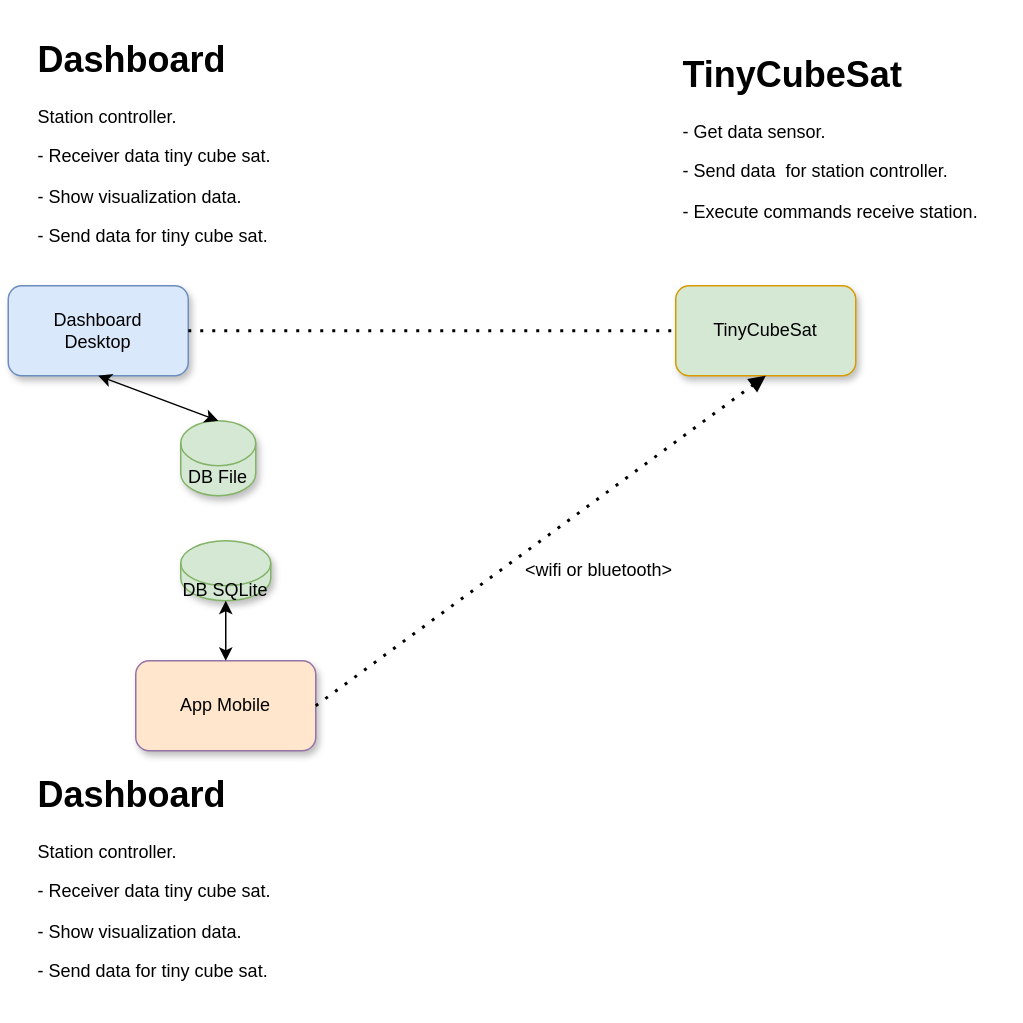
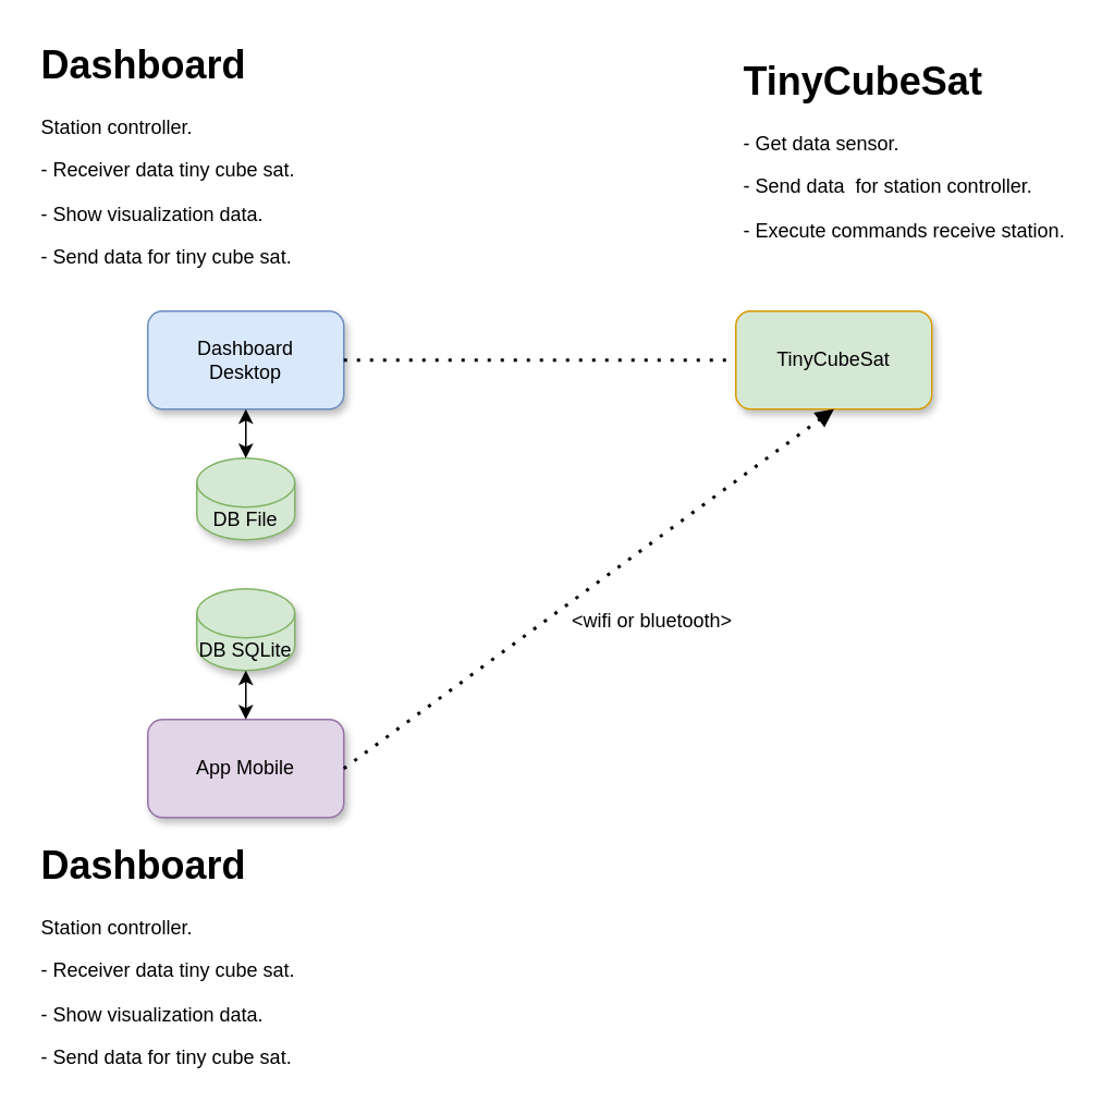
- <mxCell id="2" value="Dashboard&lt;br&gt;Desktop" style="rounded=1;whiteSpace=wrap;html=1;shadow=1;fillColor=#dae8fc;strokeColor=#6c8ebf;" vertex="1" parent="1"><mxGeometry x="5" y="190" width="120" height="60" as="geometry" /></mxCell>
+ <mxCell id="2" value="Dashboard&lt;br&gt;Desktop" style="rounded=1;whiteSpace=wrap;html=1;shadow=1;fillColor=#dae8fc;strokeColor=#6c8ebf;" vertex="1" parent="1"><mxGeometry x="90" y="190" width="120" height="60" as="geometry" /></mxCell>
- <mxCell id="4" value="DB File" style="shape=cylinder3;whiteSpace=wrap;html=1;boundedLbl=1;backgroundOutline=1;size=15;fillColor=#d5e8d4;strokeColor=#82b366;shadow=1;" vertex="1" parent="1"><mxGeometry x="120" y="280" width="50" height="50" as="geometry" /></mxCell>
+ <mxCell id="4" value="DB File" style="shape=cylinder3;whiteSpace=wrap;html=1;boundedLbl=1;backgroundOutline=1;size=15;fillColor=#d5e8d4;strokeColor=#82b366;shadow=1;" vertex="1" parent="1"><mxGeometry x="120" y="280" width="60" height="50" as="geometry" /></mxCell>
- <mxCell id="11" value="DB SQLite" style="shape=cylinder3;whiteSpace=wrap;html=1;boundedLbl=1;backgroundOutline=1;size=15;fillColor=#d5e8d4;strokeColor=#82b366;shadow=1;" vertex="1" parent="1"><mxGeometry x="120" y="360" width="60" height="40" as="geometry" /></mxCell>
+ <mxCell id="11" value="DB SQLite" style="shape=cylinder3;whiteSpace=wrap;html=1;boundedLbl=1;backgroundOutline=1;size=15;fillColor=#d5e8d4;strokeColor=#82b366;shadow=1;" vertex="1" parent="1"><mxGeometry x="120" y="360" width="60" height="50" as="geometry" /></mxCell>
- <mxCell id="9" value="App Mobile" style="rounded=1;whiteSpace=wrap;html=1;shadow=1;fillColor=#ffe6cc;strokeColor=#9673a6;" vertex="1" parent="1"><mxGeometry x="90" y="440" width="120" height="60" as="geometry" /></mxCell>
+ <mxCell id="9" value="App Mobile" style="rounded=1;whiteSpace=wrap;html=1;shadow=1;fillColor=#e1d5e7;strokeColor=#9673a6;" vertex="1" parent="1"><mxGeometry x="90" y="440" width="120" height="60" as="geometry" /></mxCell>
